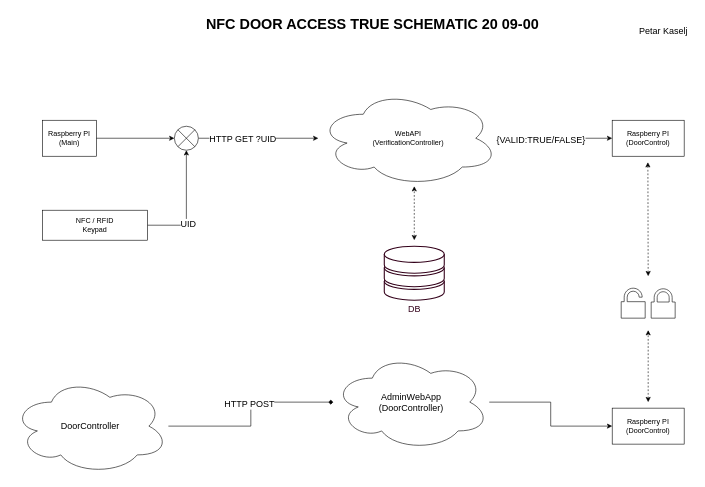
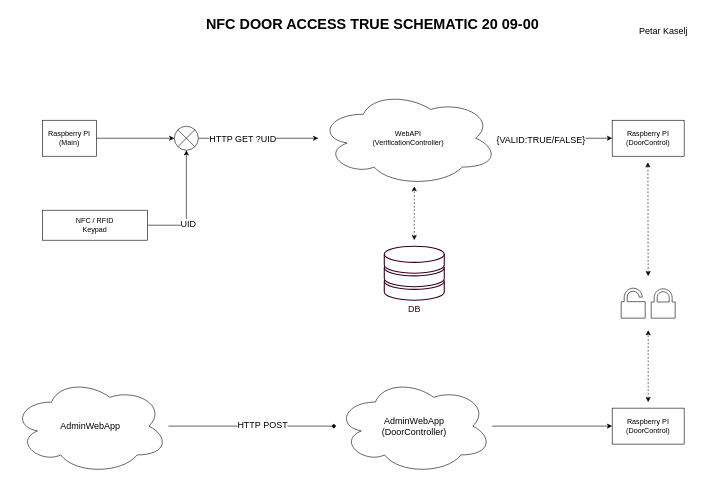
- <mxCell id="25" value="AdminWebApp&lt;br&gt;(DoorController)" style="ellipse;shape=cloud;whiteSpace=wrap;html=1;fontSize=15;" vertex="1" parent="1"><mxGeometry x="555" y="590" width="260" height="160" as="geometry" /></mxCell>
+ <mxCell id="25" value="AdminWebApp&lt;br&gt;(DoorController)" style="ellipse;shape=cloud;whiteSpace=wrap;html=1;fontSize=15;" vertex="1" parent="1"><mxGeometry x="560" y="630" width="260" height="160" as="geometry" /></mxCell>
- <mxCell id="18" value="DoorController" style="ellipse;shape=cloud;whiteSpace=wrap;html=1;fontSize=15;" vertex="1" parent="1"><mxGeometry x="20" y="630" width="260" height="160" as="geometry" /></mxCell>
+ <mxCell id="18" value="AdminWebApp" style="ellipse;shape=cloud;whiteSpace=wrap;html=1;fontSize=15;" vertex="1" parent="1"><mxGeometry x="20" y="630" width="260" height="160" as="geometry" /></mxCell>
